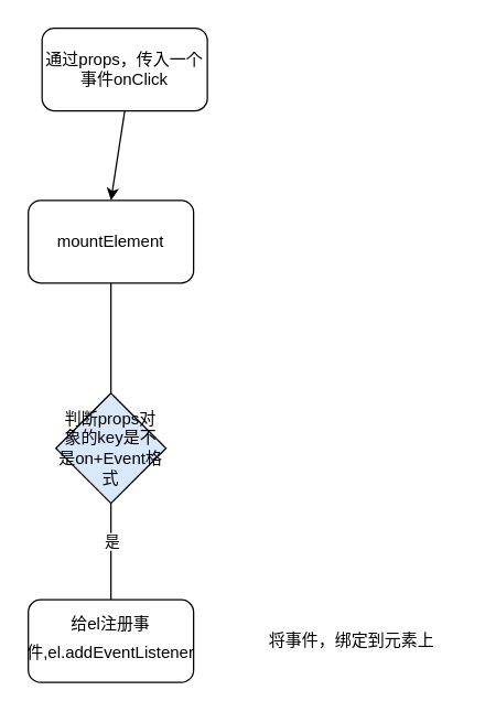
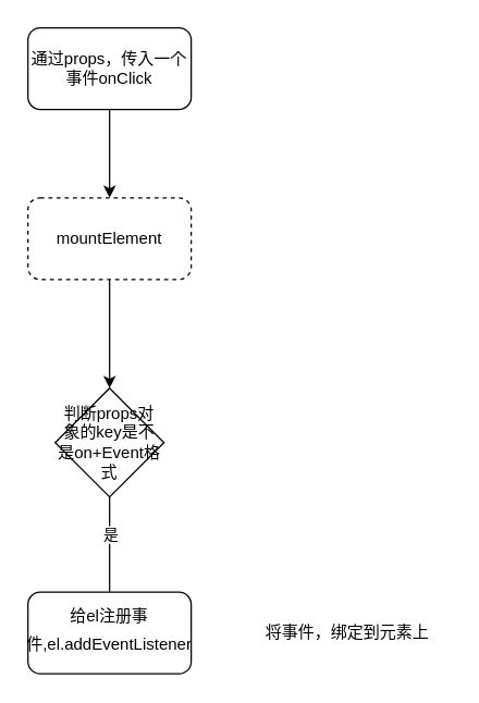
- <mxCell id="6" value="通过props，传入一个事件onClick" style="rounded=1;whiteSpace=wrap;html=1;" vertex="1" parent="1"><mxGeometry x="30" y="20" width="120" height="60" as="geometry" /></mxCell>
+ <mxCell id="6" value="通过props，传入一个事件onClick" style="rounded=1;whiteSpace=wrap;html=1;" vertex="1" parent="1"><mxGeometry x="20" y="20" width="120" height="60" as="geometry" /></mxCell>
- <mxCell id="4" value="mountElement" style="rounded=1;whiteSpace=wrap;html=1;" vertex="1" parent="1"><mxGeometry x="20" y="145" width="120" height="60" as="geometry" /></mxCell>
+ <mxCell id="4" value="mountElement" style="rounded=1;whiteSpace=wrap;html=1;dashed=1;" vertex="1" parent="1"><mxGeometry x="20" y="145" width="120" height="60" as="geometry" /></mxCell>
- <mxCell id="3" style="edgeStyle=none;html=1;entryX=0.5;entryY=0;entryDx=0;entryDy=0;endArrow=none;" edge="1" parent="1" source="4" target="9"><mxGeometry relative="1" as="geometry" /></mxCell>
+ <mxCell id="3" style="edgeStyle=none;html=1;entryX=0.5;entryY=0;entryDx=0;entryDy=0;" edge="1" parent="1" source="4" target="9"><mxGeometry relative="1" as="geometry" /></mxCell>
- <mxCell id="9" value="判断props对象的key是不是on+Event格式" style="rhombus;whiteSpace=wrap;html=1;fillColor=#dae8fc;" vertex="1" parent="1"><mxGeometry x="40" y="285" width="80" height="80" as="geometry" /></mxCell>
+ <mxCell id="9" value="判断props对象的key是不是on+Event格式" style="rhombus;whiteSpace=wrap;html=1;" vertex="1" parent="1"><mxGeometry x="40" y="285" width="80" height="80" as="geometry" /></mxCell>
